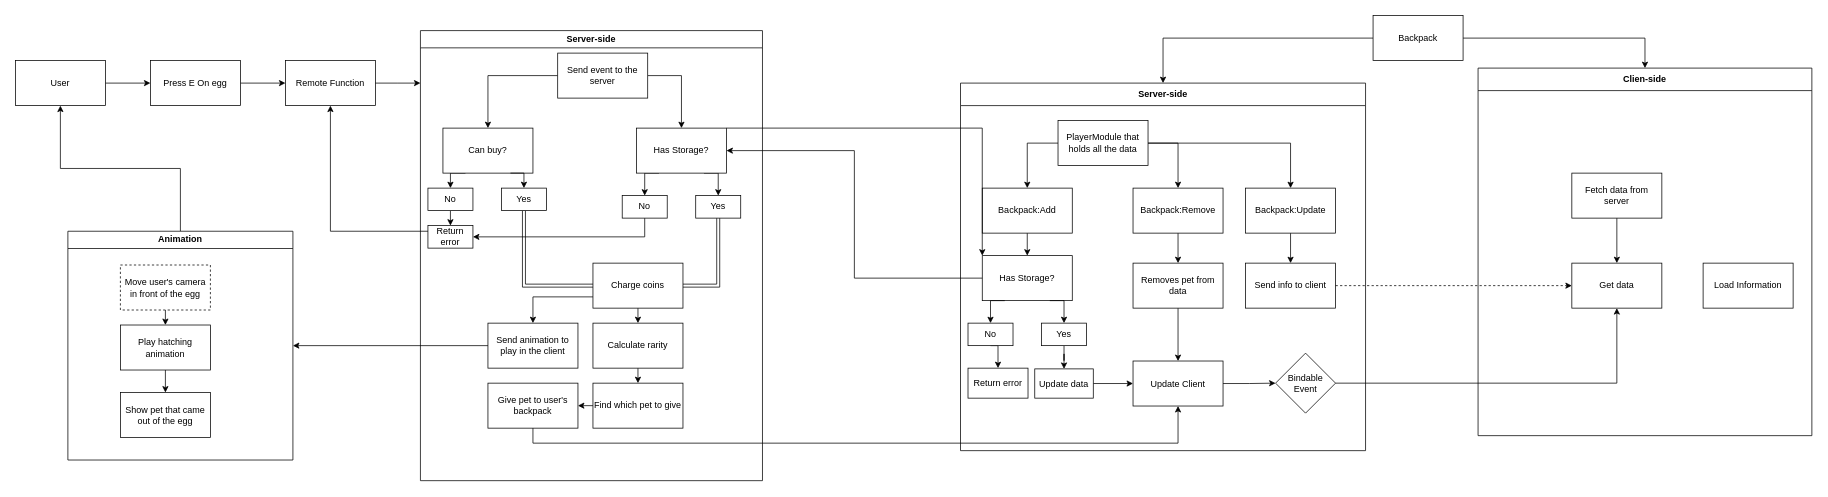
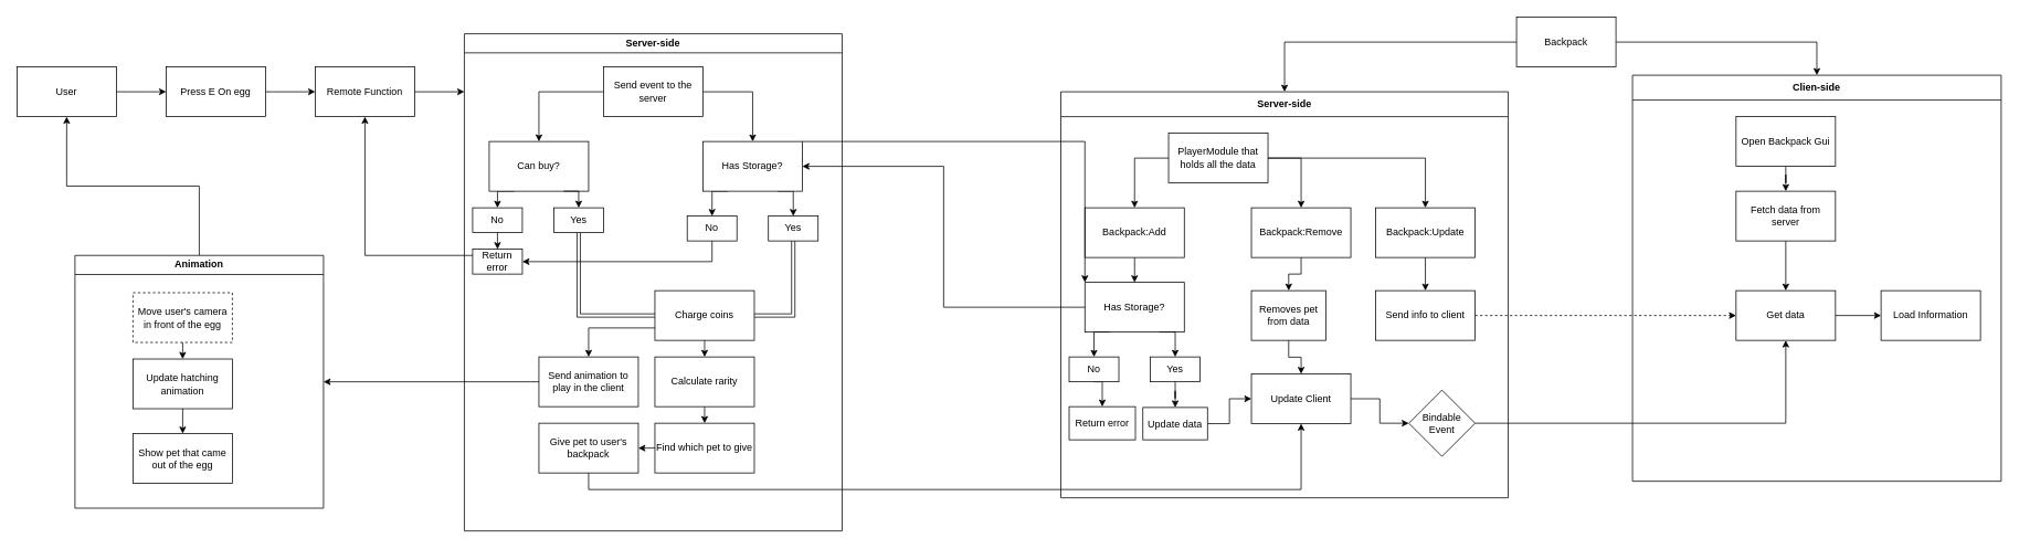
- <mxCell id="9" value="Send event to the server" style="rounded=0;whiteSpace=wrap;html=1;" parent="6" vertex="1"><mxGeometry x="183" y="30" width="120" height="60" as="geometry" /></mxCell>
+ <mxCell id="9" value="Send event to the server" style="rounded=0;whiteSpace=wrap;html=1;" parent="6" vertex="1"><mxGeometry x="168" y="40" width="120" height="60" as="geometry" /></mxCell>
+ <mxCell id="77" value="Open Backpack Gui" style="rounded=0;whiteSpace=wrap;html=1;" parent="75" vertex="1"><mxGeometry x="125" y="50" width="120" height="60" as="geometry" /></mxCell>
+ <mxCell id="76" value="" style="edgeStyle=orthogonalEdgeStyle;rounded=0;orthogonalLoop=1;jettySize=auto;html=1;" parent="75" source="77" target="79" edge="1"><mxGeometry relative="1" as="geometry" /></mxCell>
- <mxCell id="68" value="Removes pet from data" style="whiteSpace=wrap;html=1;rounded=0;" parent="48" vertex="1"><mxGeometry x="230" y="240" width="120" height="60" as="geometry" /></mxCell>
+ <mxCell id="68" value="Removes pet from data" style="whiteSpace=wrap;html=1;rounded=0;" parent="48" vertex="1"><mxGeometry x="230" y="240" width="90" height="60" as="geometry" /></mxCell>
+ <mxCell id="80" value="" style="edgeStyle=orthogonalEdgeStyle;rounded=0;orthogonalLoop=1;jettySize=auto;html=1;" parent="75" source="81" target="82" edge="1"><mxGeometry relative="1" as="geometry" /></mxCell>
- <mxCell id="41" value="Play hatching animation" style="rounded=0;whiteSpace=wrap;html=1;" parent="37" vertex="1"><mxGeometry x="70" y="125" width="120" height="60" as="geometry" /></mxCell>
+ <mxCell id="41" value="Update hatching animation" style="rounded=0;whiteSpace=wrap;html=1;" parent="37" vertex="1"><mxGeometry x="70" y="125" width="120" height="60" as="geometry" /></mxCell>
- <mxCell id="70" value="Update Client" style="rounded=0;whiteSpace=wrap;html=1;" parent="48" vertex="1"><mxGeometry x="230" y="370.5" width="120" height="60" as="geometry" /></mxCell>
+ <mxCell id="70" value="Update Client" style="rounded=0;whiteSpace=wrap;html=1;" parent="48" vertex="1"><mxGeometry x="230" y="340.5" width="120" height="60" as="geometry" /></mxCell>
